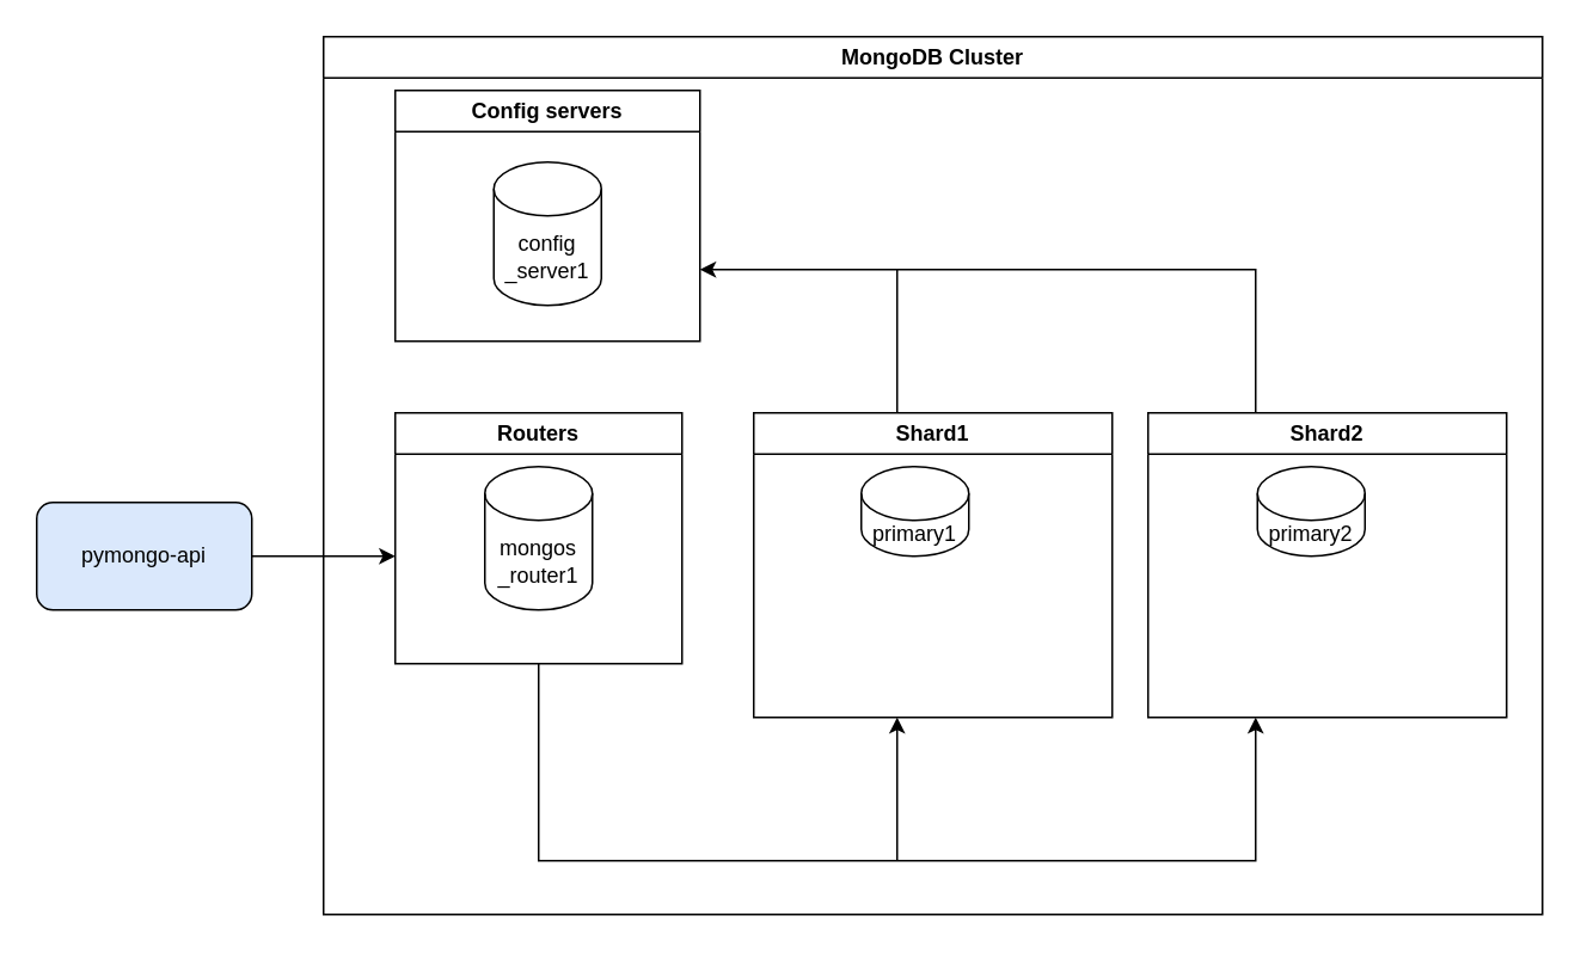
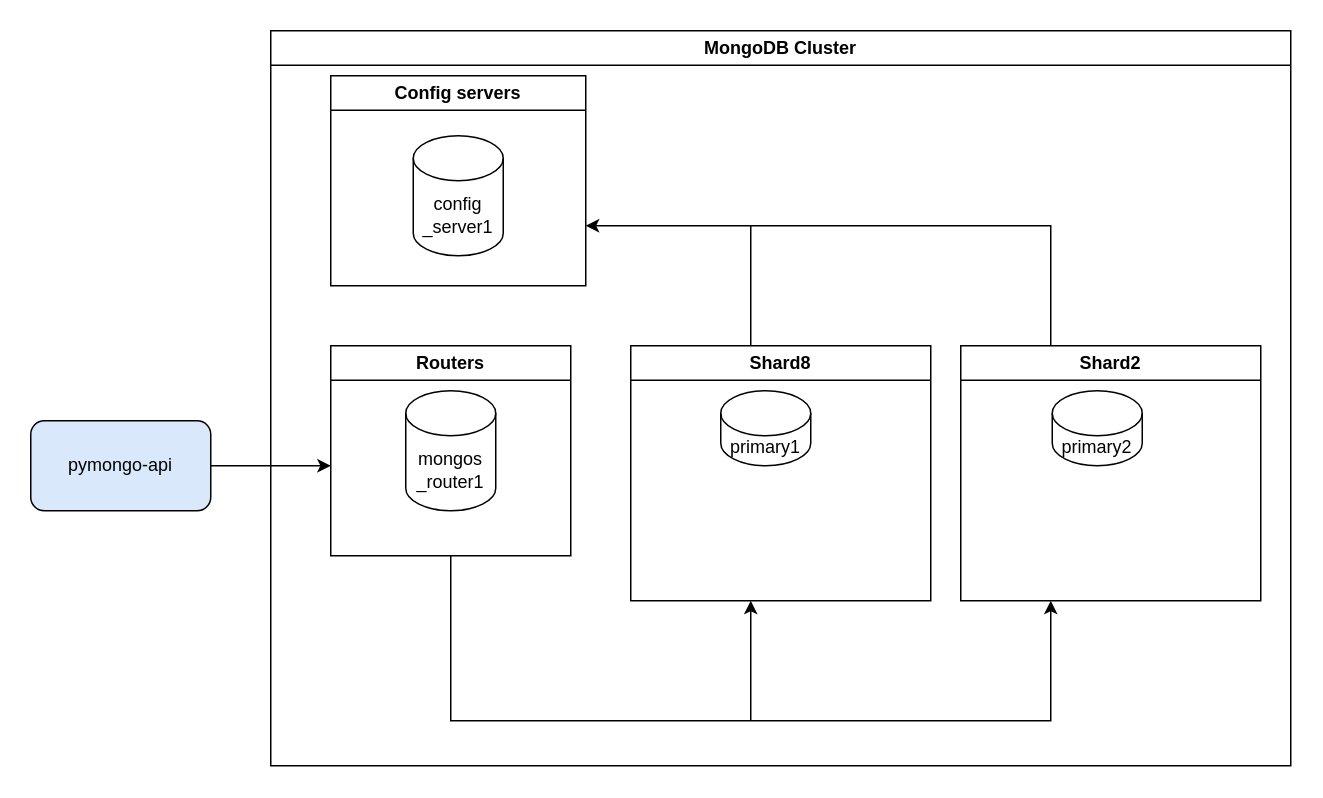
- <mxCell id="8" value="Shard1" style="swimlane;whiteSpace=wrap;html=1;" parent="1" vertex="1"><mxGeometry x="420" y="230" width="200" height="170" as="geometry" /></mxCell>
+ <mxCell id="8" value="Shard8" style="swimlane;whiteSpace=wrap;html=1;" parent="1" vertex="1"><mxGeometry x="420" y="230" width="200" height="170" as="geometry" /></mxCell>
